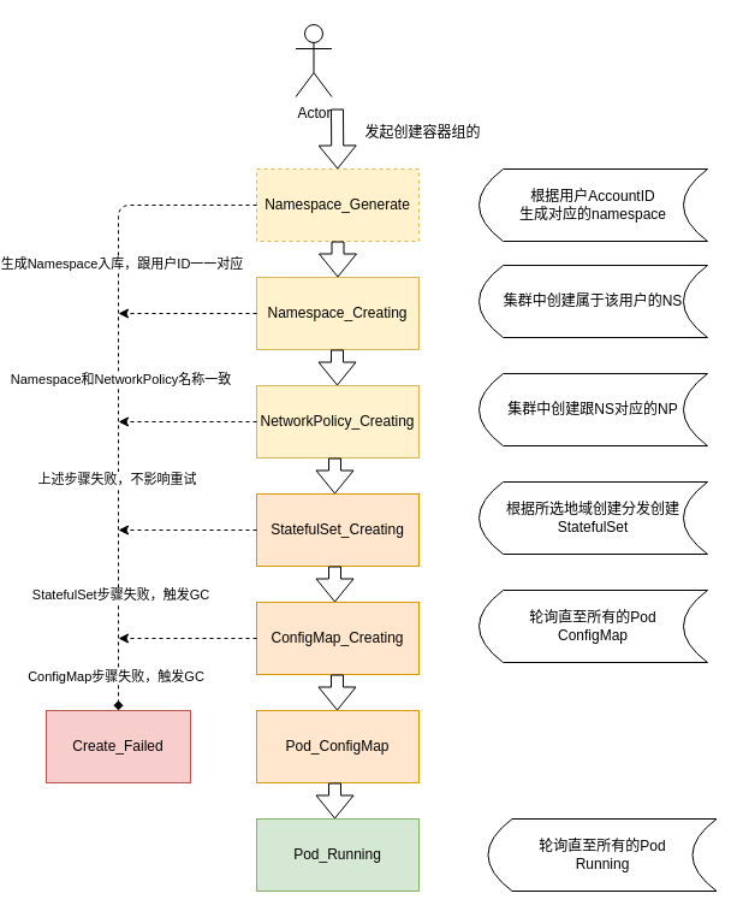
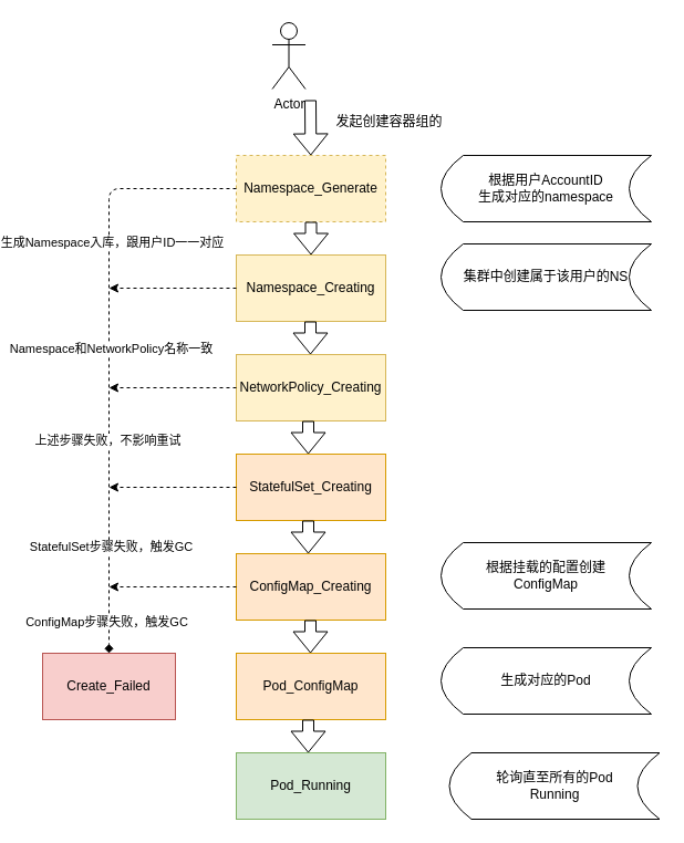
- <mxCell id="12" value="集群中创建跟NS对应的NP" style="shape=dataStorage;whiteSpace=wrap;html=1;fixedSize=1;" vertex="1" parent="1"><mxGeometry x="380" y="310" width="190" height="60" as="geometry" /></mxCell>
- <mxCell id="15" value="根据所选地域创建分发创建StatefulSet" style="shape=dataStorage;whiteSpace=wrap;html=1;fixedSize=1;" vertex="1" parent="1"><mxGeometry x="380" y="400" width="190" height="60" as="geometry" /></mxCell>
- <mxCell id="18" value="轮询直至所有的Pod&lt;br&gt;ConfigMap" style="shape=dataStorage;whiteSpace=wrap;html=1;fixedSize=1;" vertex="1" parent="1"><mxGeometry x="380" y="490" width="190" height="60" as="geometry" /></mxCell>
+ <mxCell id="18" value="根据挂载的配置创建&lt;br&gt;ConfigMap" style="shape=dataStorage;whiteSpace=wrap;html=1;fixedSize=1;" vertex="1" parent="1"><mxGeometry x="380" y="490" width="190" height="60" as="geometry" /></mxCell>
+ <mxCell id="21" value="生成对应的Pod" style="shape=dataStorage;whiteSpace=wrap;html=1;fixedSize=1;" vertex="1" parent="1"><mxGeometry x="380" y="585" width="190" height="60" as="geometry" /></mxCell>
